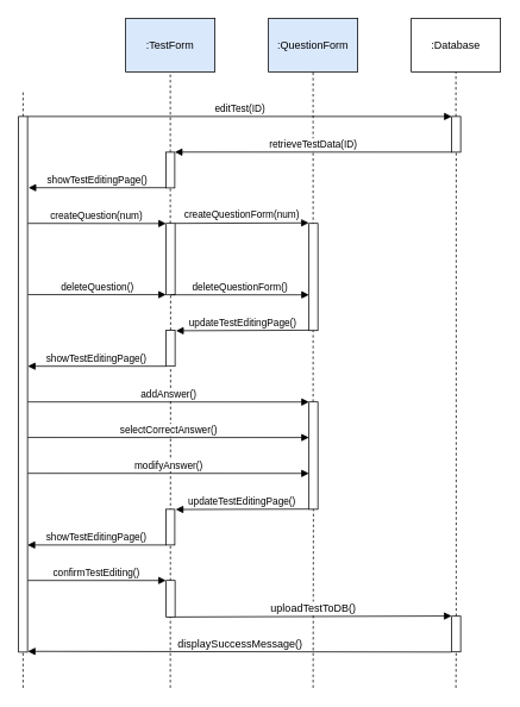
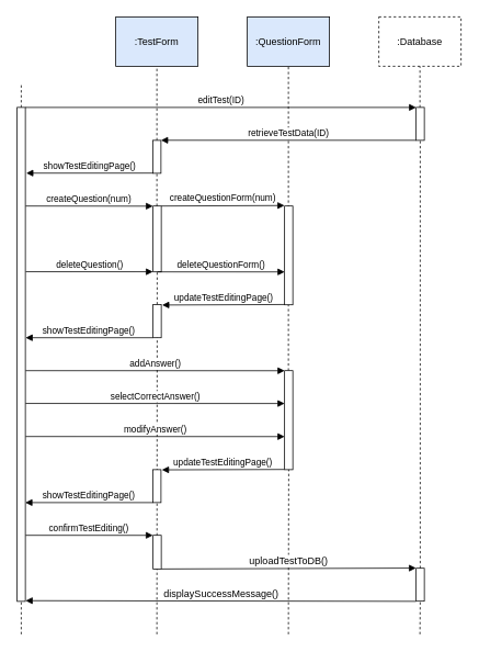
- <mxCell id="4" value=":Database" style="rounded=0;whiteSpace=wrap;html=1;" vertex="1" parent="1"><mxGeometry x="460" y="20" width="100" height="60" as="geometry" /></mxCell>
+ <mxCell id="4" value=":Database" style="rounded=0;whiteSpace=wrap;html=1;dashed=1;" vertex="1" parent="1"><mxGeometry x="460" y="20" width="100" height="60" as="geometry" /></mxCell>
